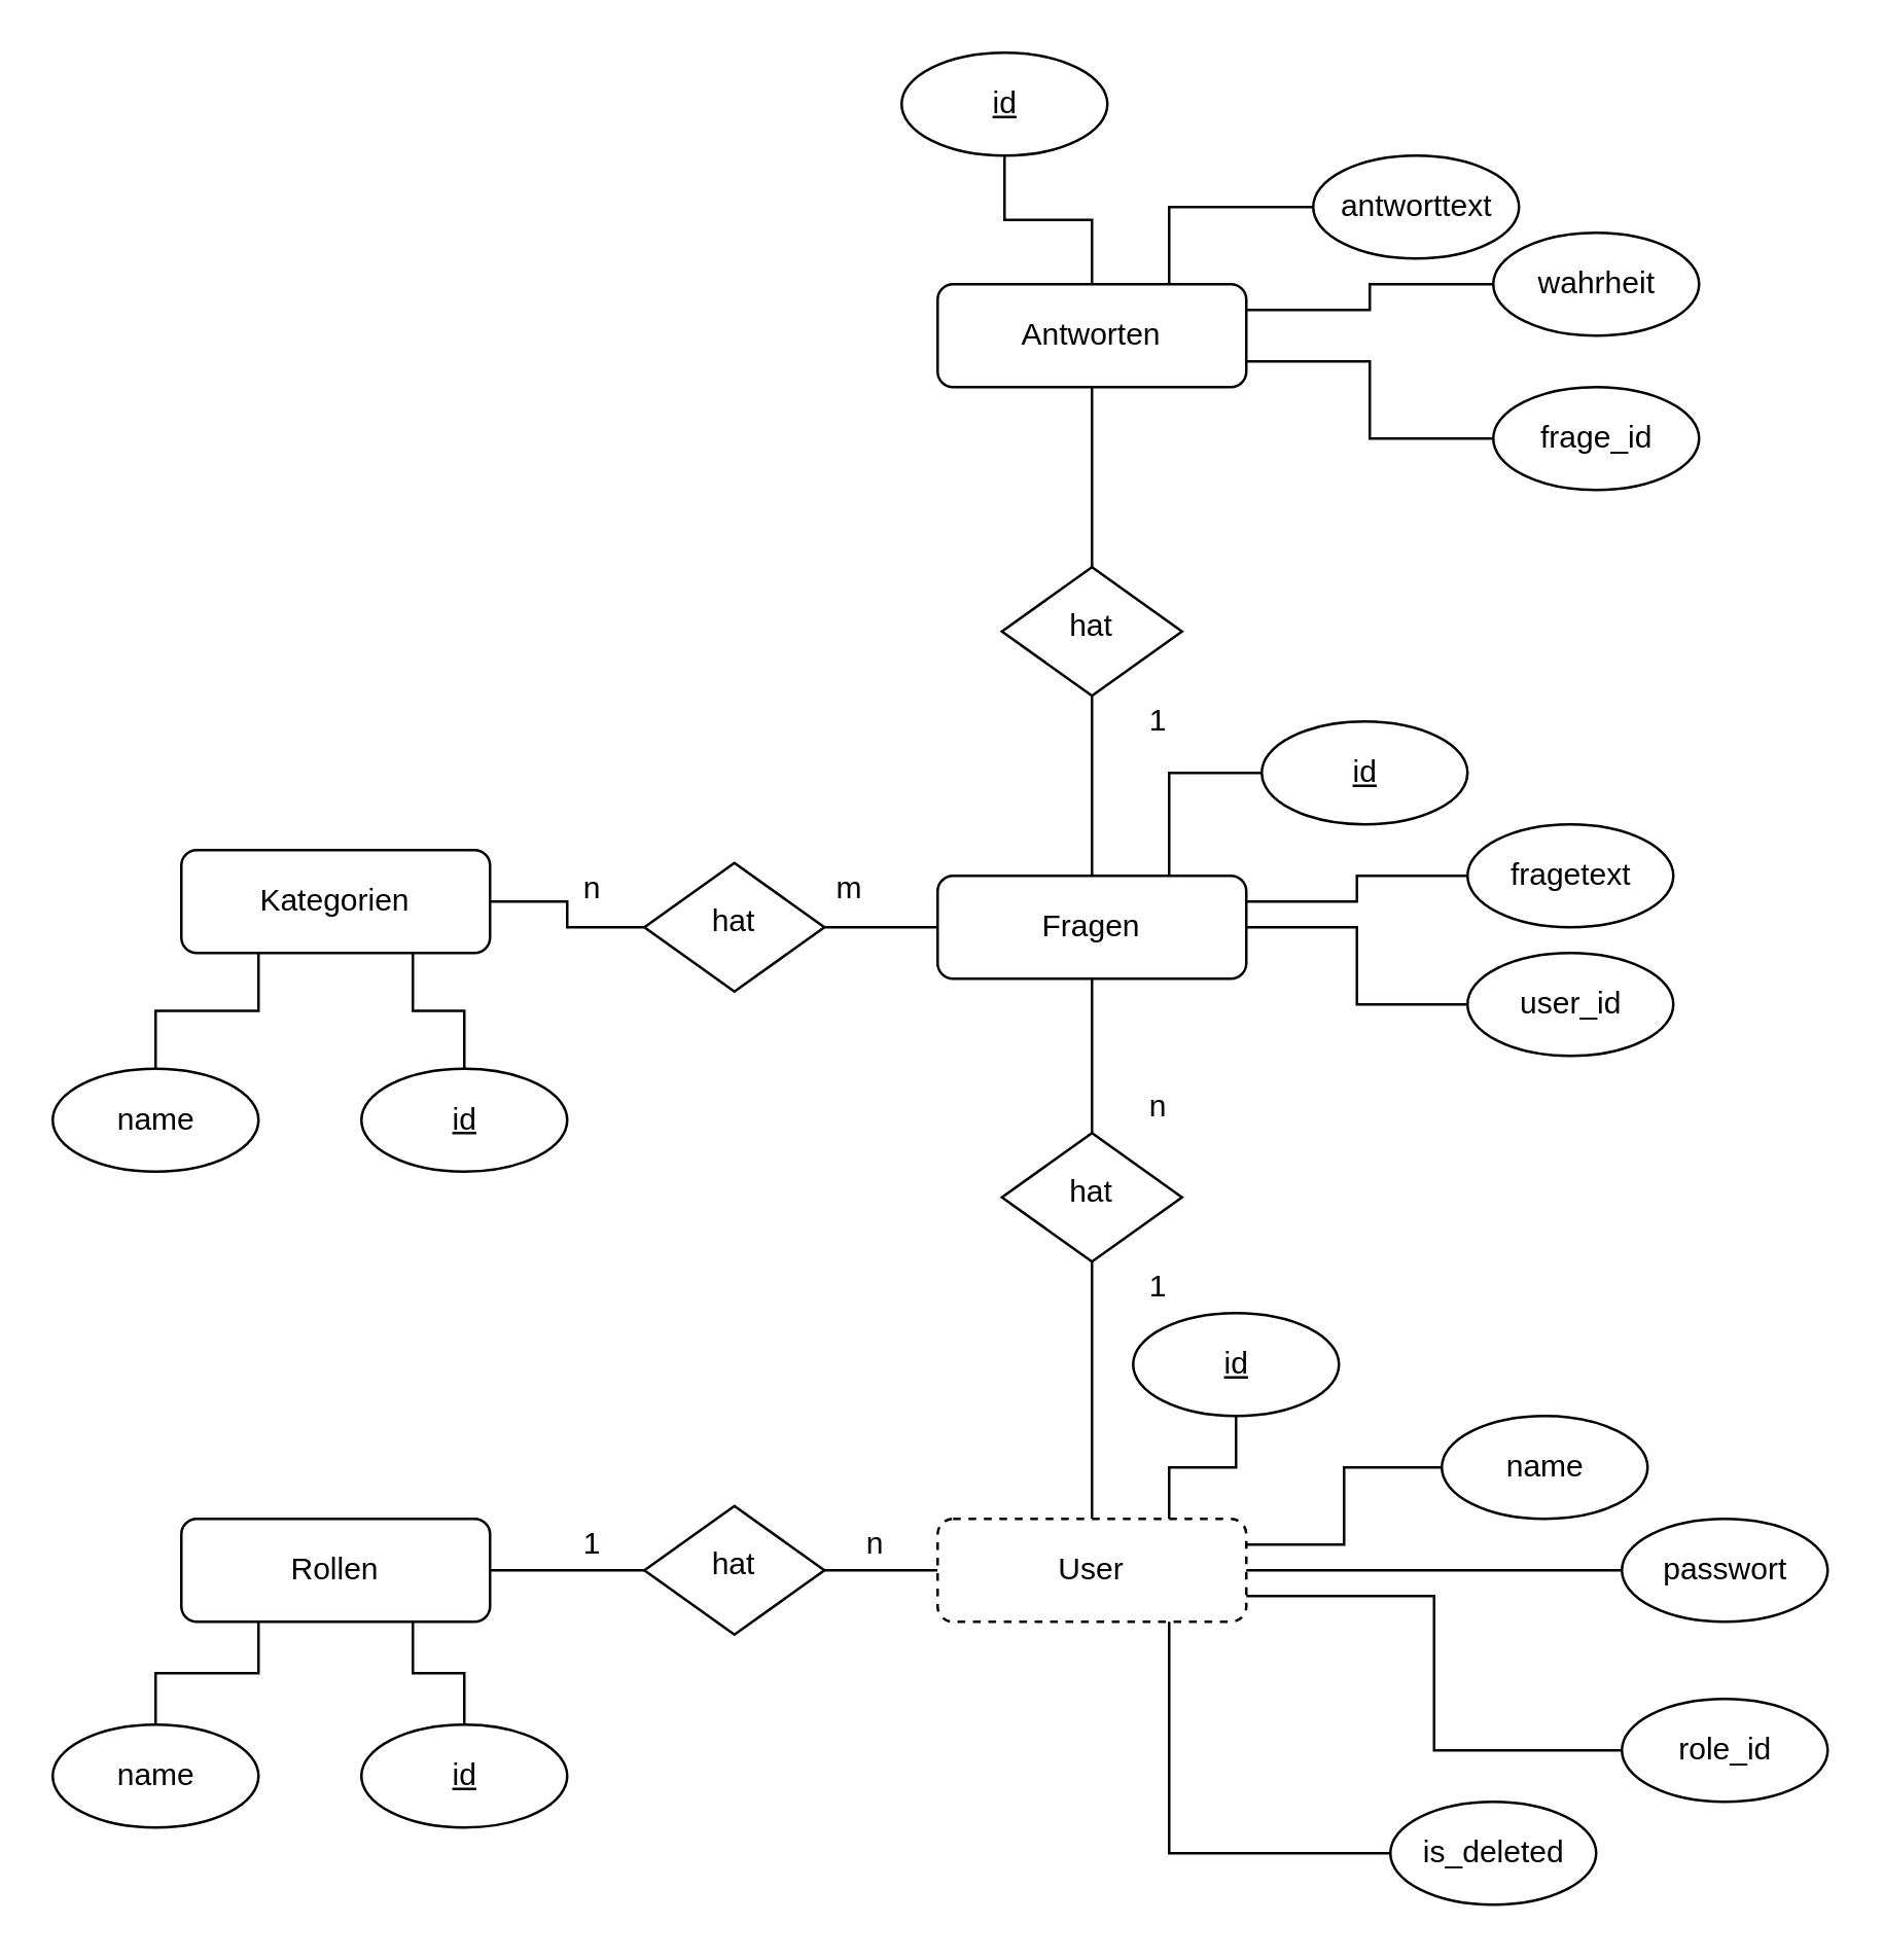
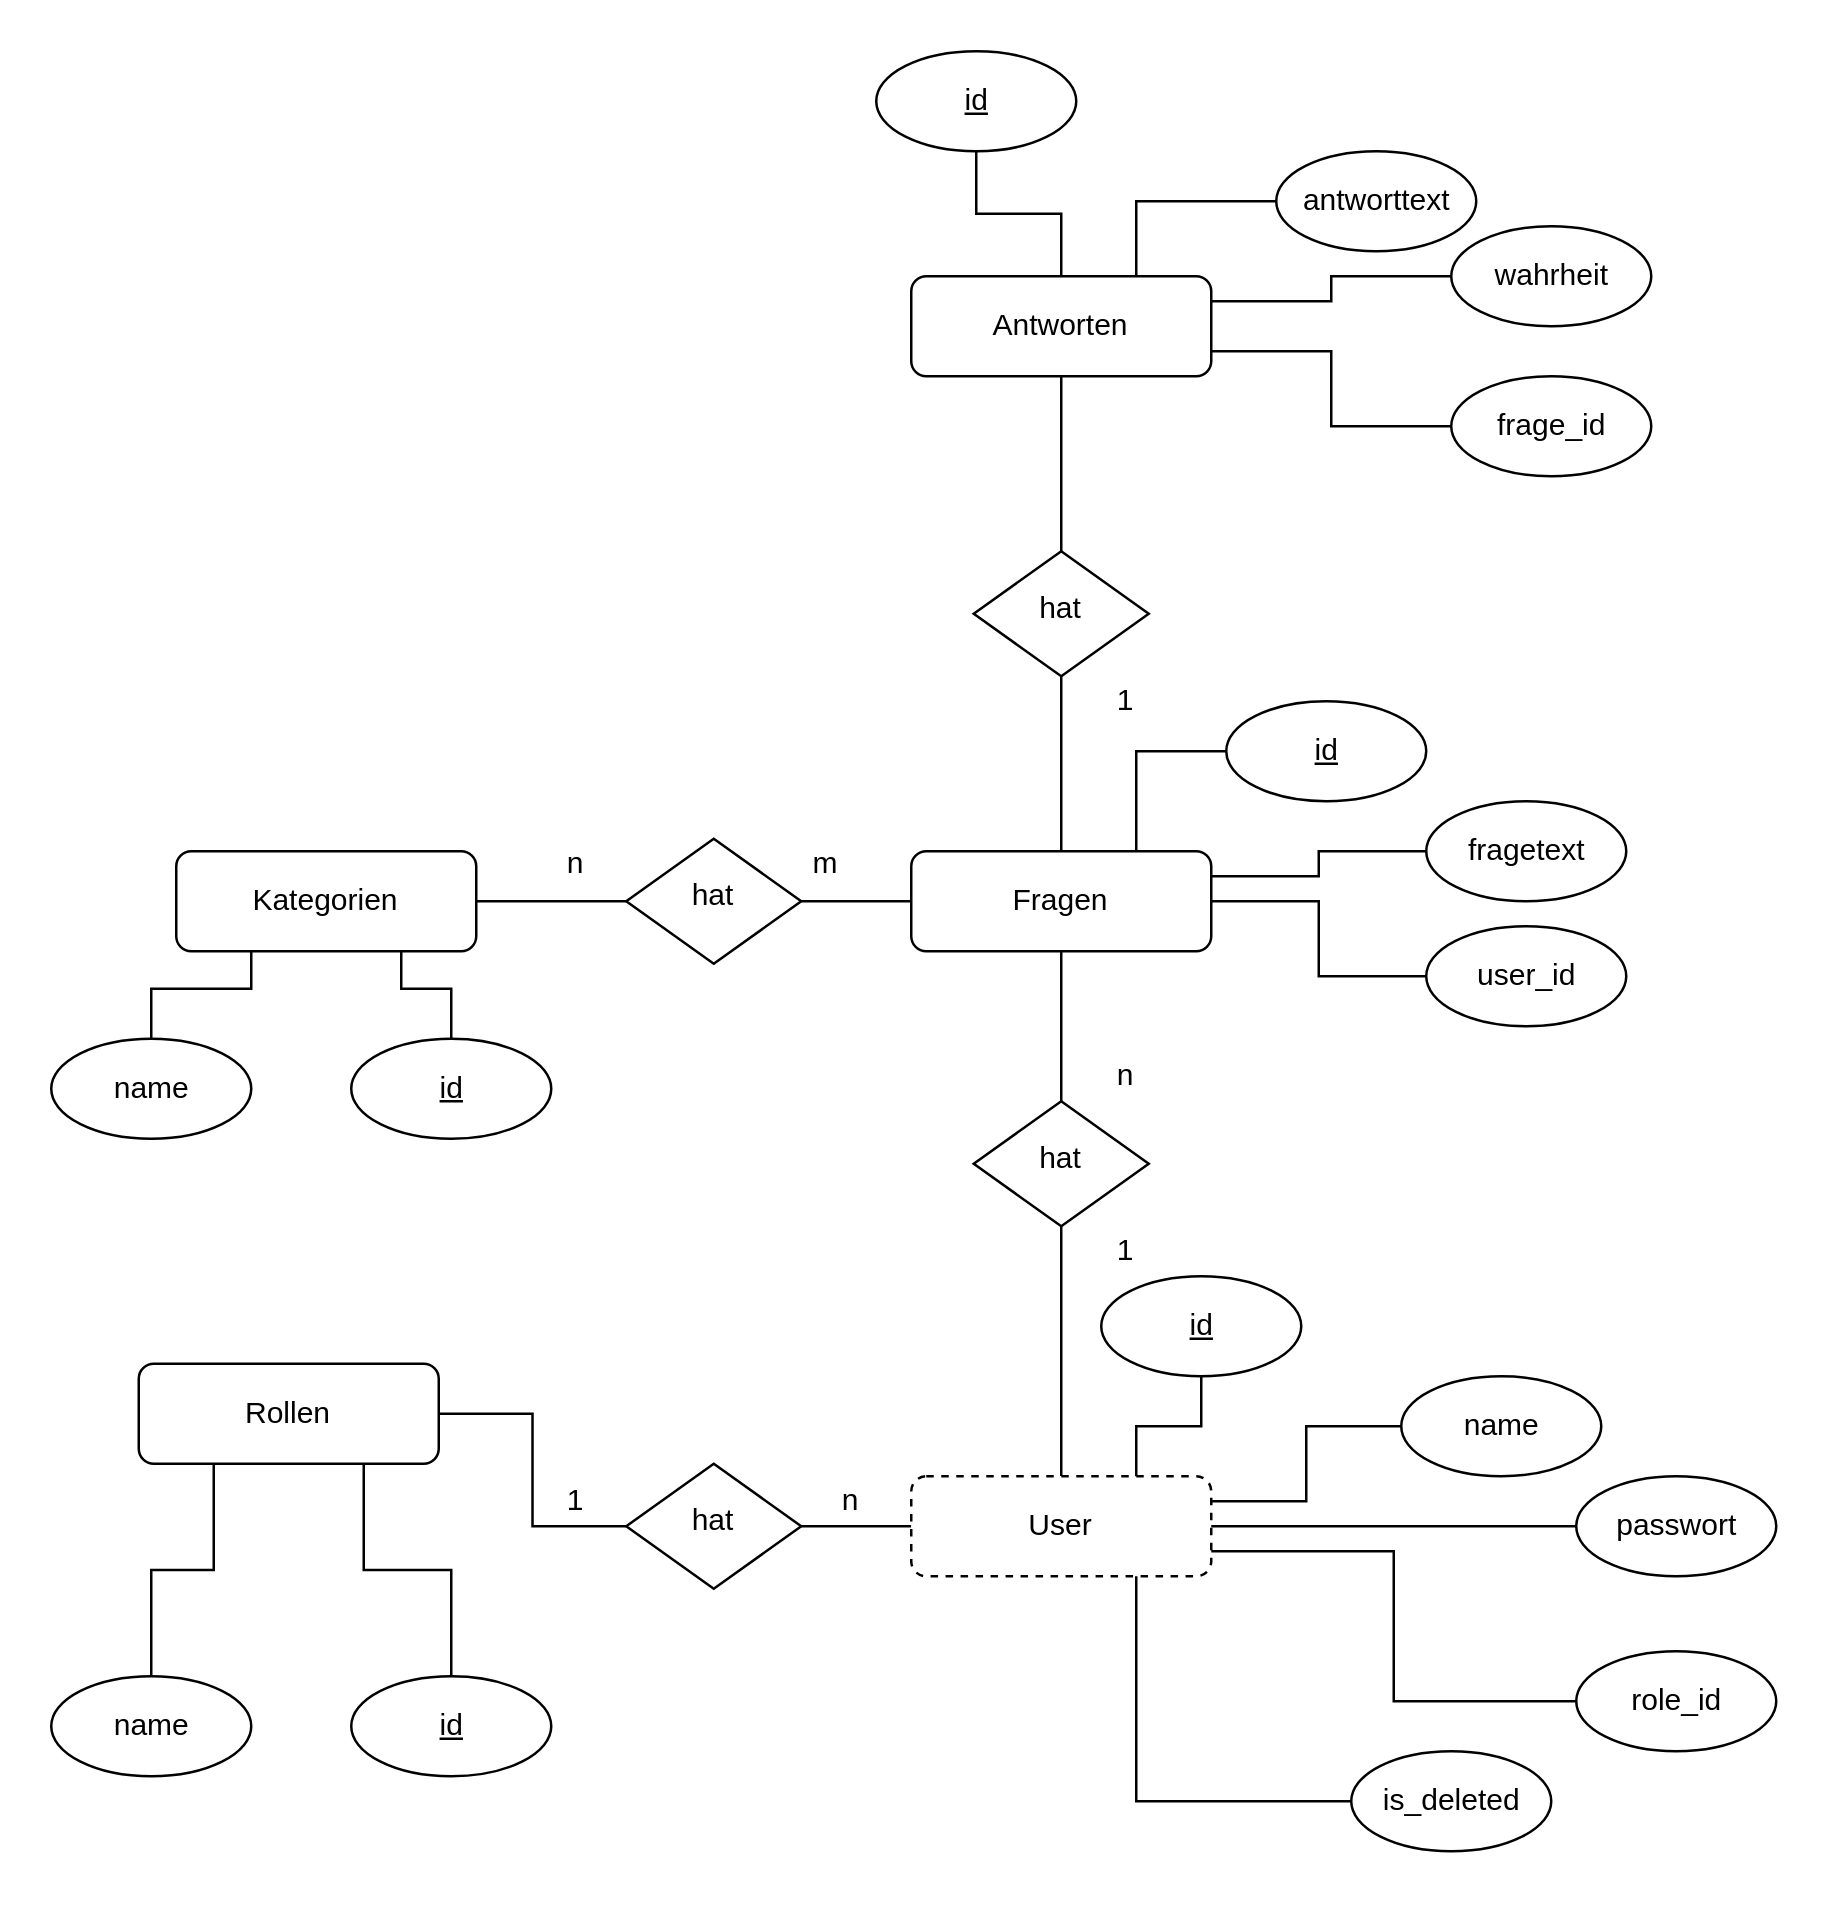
- <mxCell id="5" value="Kategorien" style="rounded=1;whiteSpace=wrap;html=1;fontSize=12;glass=0;strokeWidth=1;shadow=0;" parent="1" vertex="1"><mxGeometry x="70" y="330" width="120" height="40" as="geometry" /></mxCell>
+ <mxCell id="5" value="Kategorien" style="rounded=1;whiteSpace=wrap;html=1;fontSize=12;glass=0;strokeWidth=1;shadow=0;" parent="1" vertex="1"><mxGeometry x="70" y="340" width="120" height="40" as="geometry" /></mxCell>
- <mxCell id="3" value="Rollen" style="rounded=1;whiteSpace=wrap;html=1;fontSize=12;glass=0;strokeWidth=1;shadow=0;" parent="1" vertex="1"><mxGeometry x="70" y="590" width="120" height="40" as="geometry" /></mxCell>
+ <mxCell id="3" value="Rollen" style="rounded=1;whiteSpace=wrap;html=1;fontSize=12;glass=0;strokeWidth=1;shadow=0;" parent="1" vertex="1"><mxGeometry x="55" y="545" width="120" height="40" as="geometry" /></mxCell>
